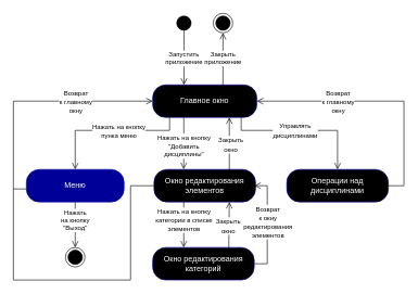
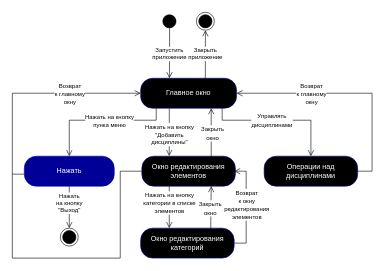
- <mxCell id="5" value="Меню" style="rounded=1;whiteSpace=wrap;html=1;arcSize=40;fontColor=#FFFFFF;fillColor=#000099;strokeColor=#000099;" parent="1" vertex="1"><mxGeometry x="40" y="260" width="150" height="50" as="geometry" /></mxCell>
+ <mxCell id="5" value="Нажать" style="rounded=1;whiteSpace=wrap;html=1;arcSize=40;fontColor=#FFFFFF;fillColor=#000099;strokeColor=#000099;" parent="1" vertex="1"><mxGeometry x="40" y="260" width="150" height="50" as="geometry" /></mxCell>
